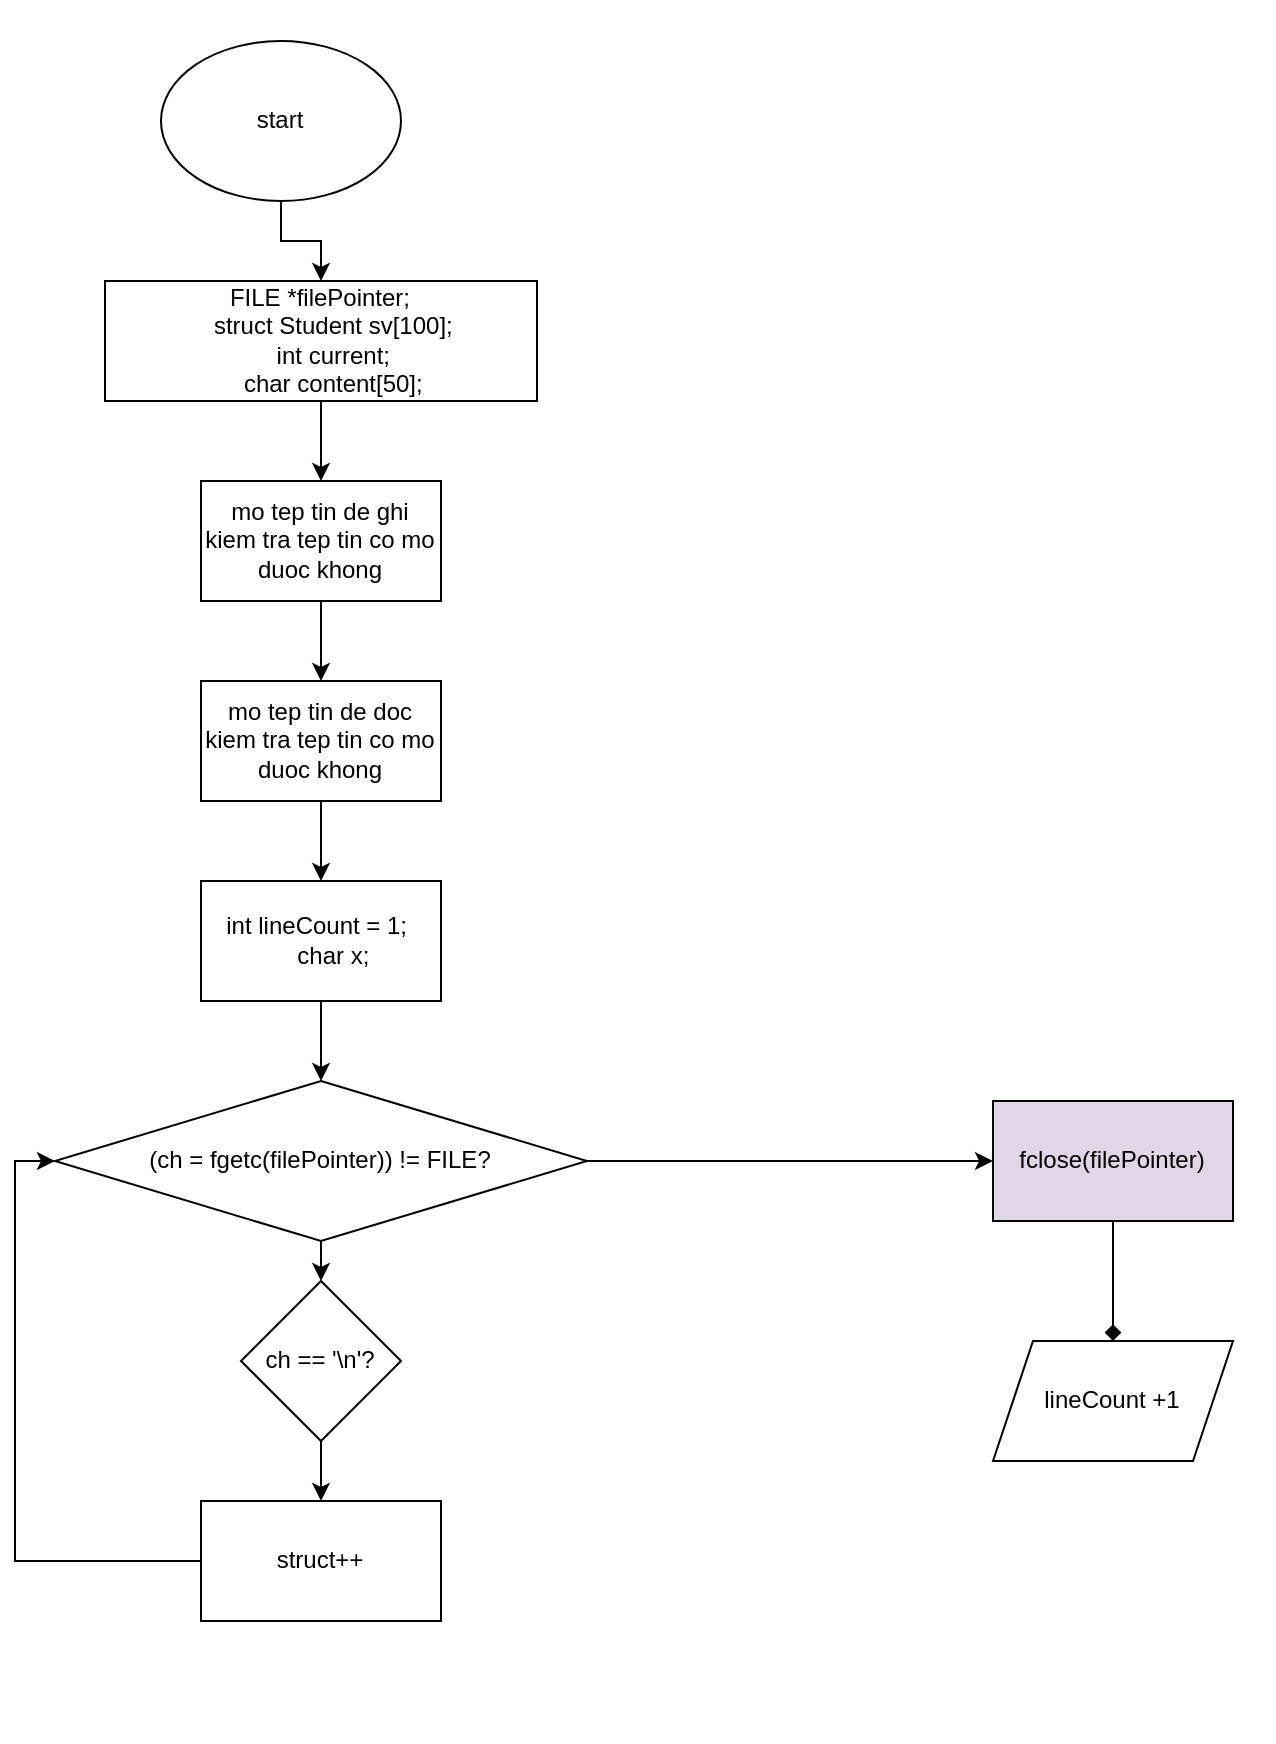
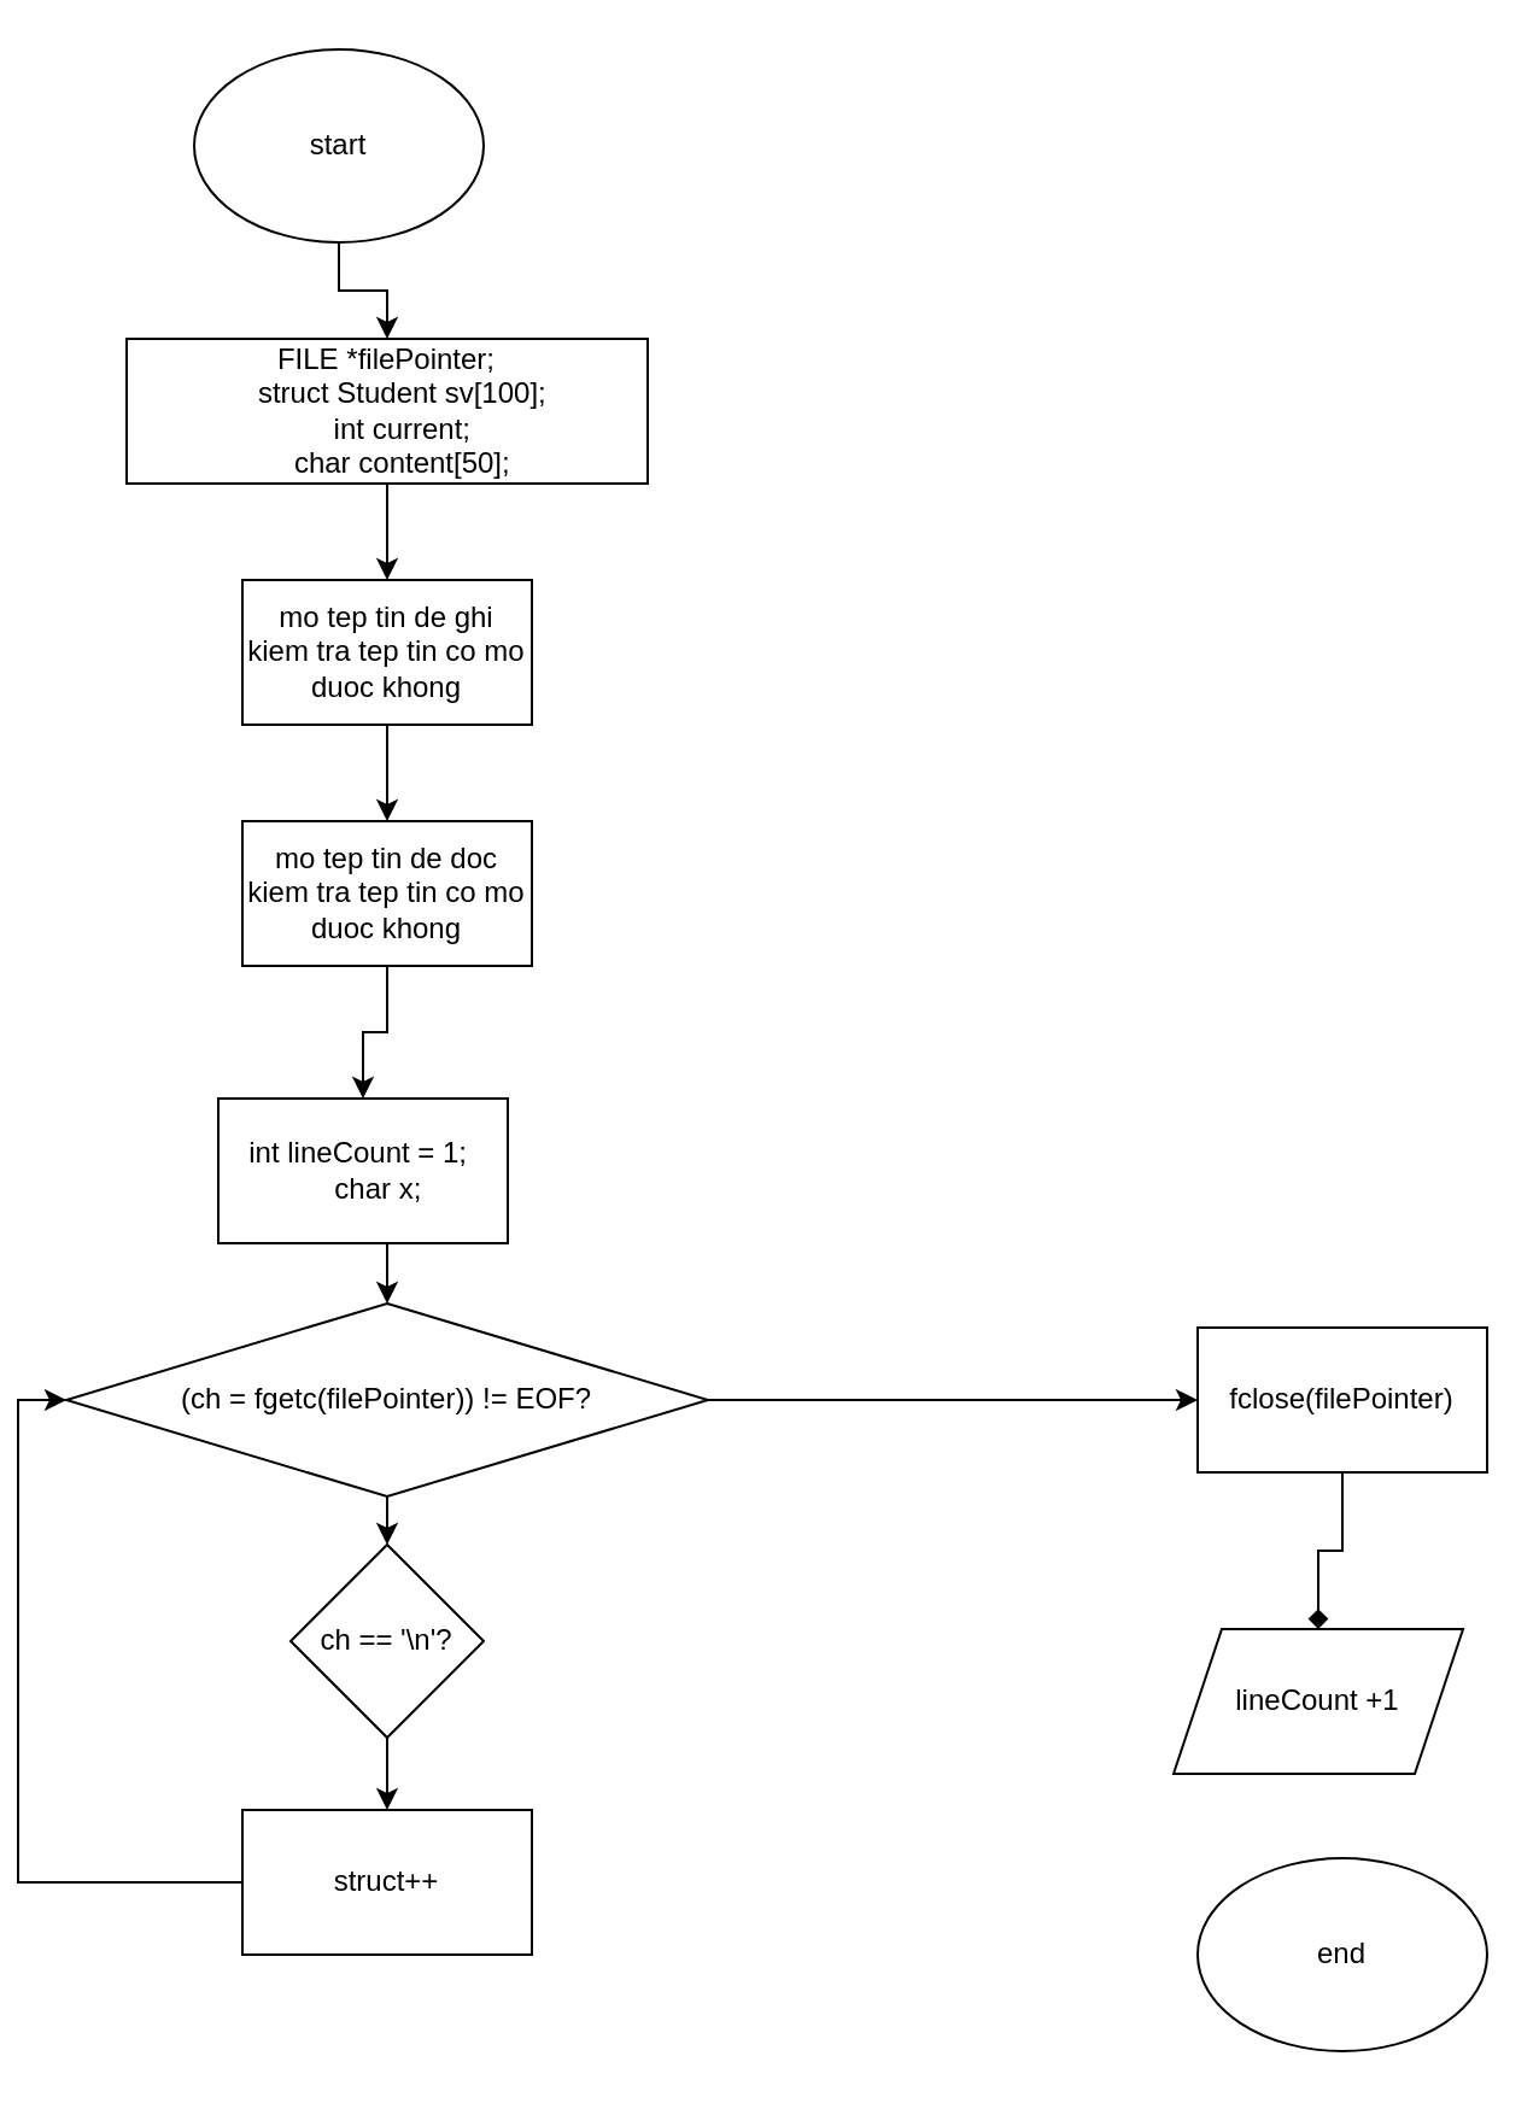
- <mxCell id="11" value="int lineCount = 1;&amp;nbsp;&lt;br&gt;&amp;nbsp;&amp;nbsp;&amp;nbsp;&amp;nbsp;char x;" style="rounded=0;whiteSpace=wrap;html=1;" vertex="1" parent="1"><mxGeometry x="93" y="440" width="120" height="60" as="geometry" /></mxCell>
+ <mxCell id="11" value="int lineCount = 1;&amp;nbsp;&lt;br&gt;&amp;nbsp;&amp;nbsp;&amp;nbsp;&amp;nbsp;char x;" style="rounded=0;whiteSpace=wrap;html=1;" vertex="1" parent="1"><mxGeometry x="83" y="455" width="120" height="60" as="geometry" /></mxCell>
- <mxCell id="14" value="(ch = fgetc(filePointer)) != FILE?" style="rhombus;whiteSpace=wrap;html=1;" vertex="1" parent="1"><mxGeometry x="20" y="540" width="266" height="80" as="geometry" /></mxCell>
+ <mxCell id="14" value="(ch = fgetc(filePointer)) != EOF?" style="rhombus;whiteSpace=wrap;html=1;" vertex="1" parent="1"><mxGeometry x="20" y="540" width="266" height="80" as="geometry" /></mxCell>
- <mxCell id="21" value="fclose(filePointer)" style="rounded=0;whiteSpace=wrap;html=1;fillColor=#e1d5e7;" vertex="1" parent="1"><mxGeometry x="489" y="550" width="120" height="60" as="geometry" /></mxCell>
+ <mxCell id="21" value="fclose(filePointer)" style="rounded=0;whiteSpace=wrap;html=1;" vertex="1" parent="1"><mxGeometry x="489" y="550" width="120" height="60" as="geometry" /></mxCell>
- <mxCell id="19" value="lineCount +1" style="shape=parallelogram;perimeter=parallelogramPerimeter;whiteSpace=wrap;html=1;fixedSize=1;" vertex="1" parent="1"><mxGeometry x="489" y="670" width="120" height="60" as="geometry" /></mxCell>
+ <mxCell id="19" value="lineCount +1" style="shape=parallelogram;perimeter=parallelogramPerimeter;whiteSpace=wrap;html=1;fixedSize=1;" vertex="1" parent="1"><mxGeometry x="479" y="675" width="120" height="60" as="geometry" /></mxCell>
+ <mxCell id="22" value="end" style="ellipse;whiteSpace=wrap;html=1;" vertex="1" parent="1"><mxGeometry x="489" y="770" width="120" height="80" as="geometry" /></mxCell>
